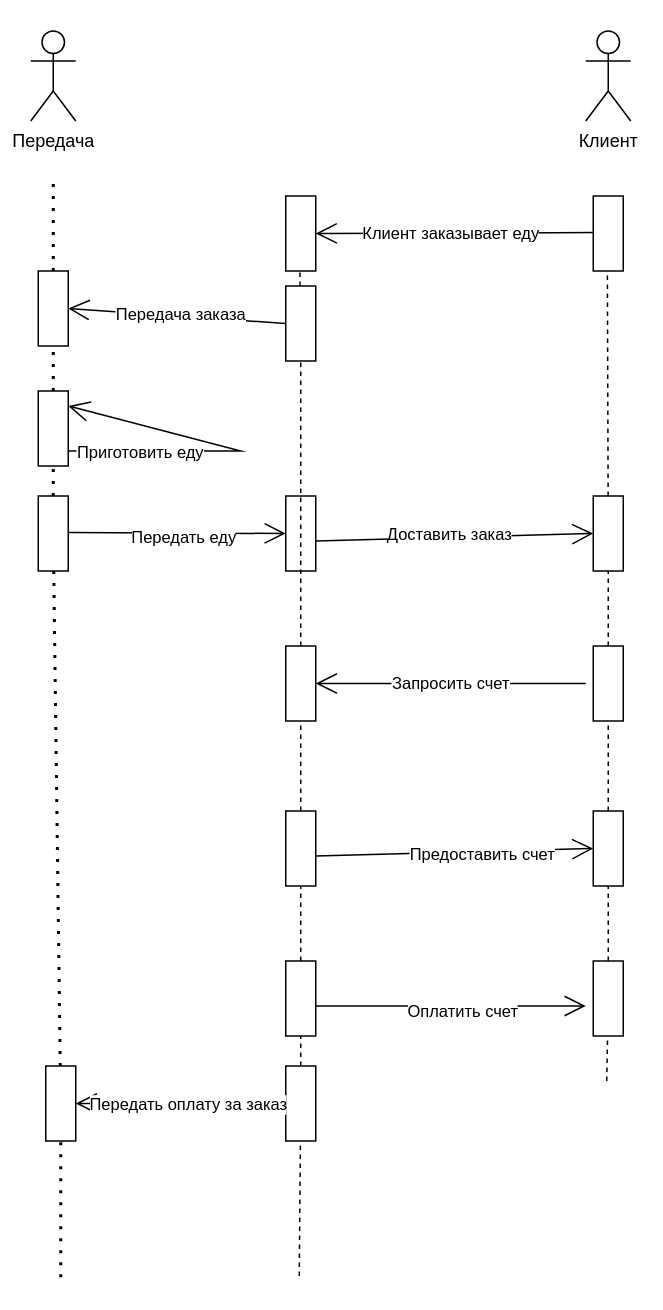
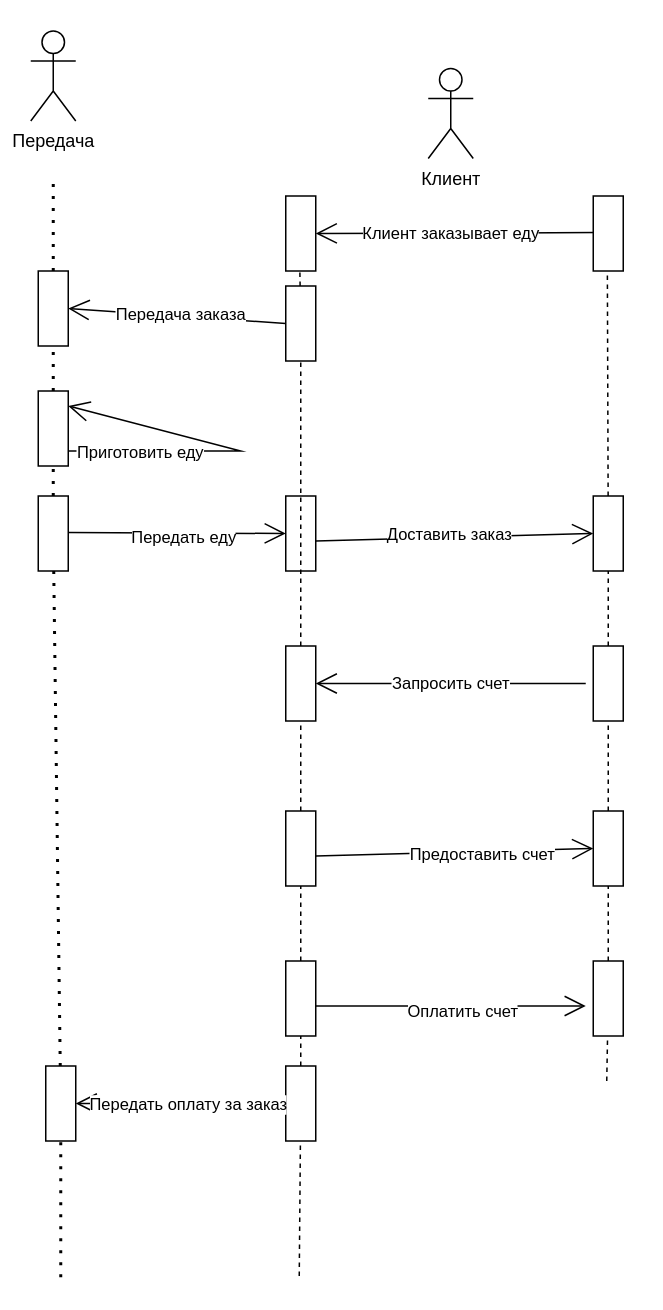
- <mxCell id="3" value="Клиент" style="shape=umlActor;verticalLabelPosition=bottom;verticalAlign=top;html=1;outlineConnect=0;" vertex="1" parent="1"><mxGeometry x="390" y="20" width="30" height="60" as="geometry" /></mxCell>
+ <mxCell id="3" value="Клиент" style="shape=umlActor;verticalLabelPosition=bottom;verticalAlign=top;html=1;outlineConnect=0;" vertex="1" parent="1"><mxGeometry x="285" y="45" width="30" height="60" as="geometry" /></mxCell>
